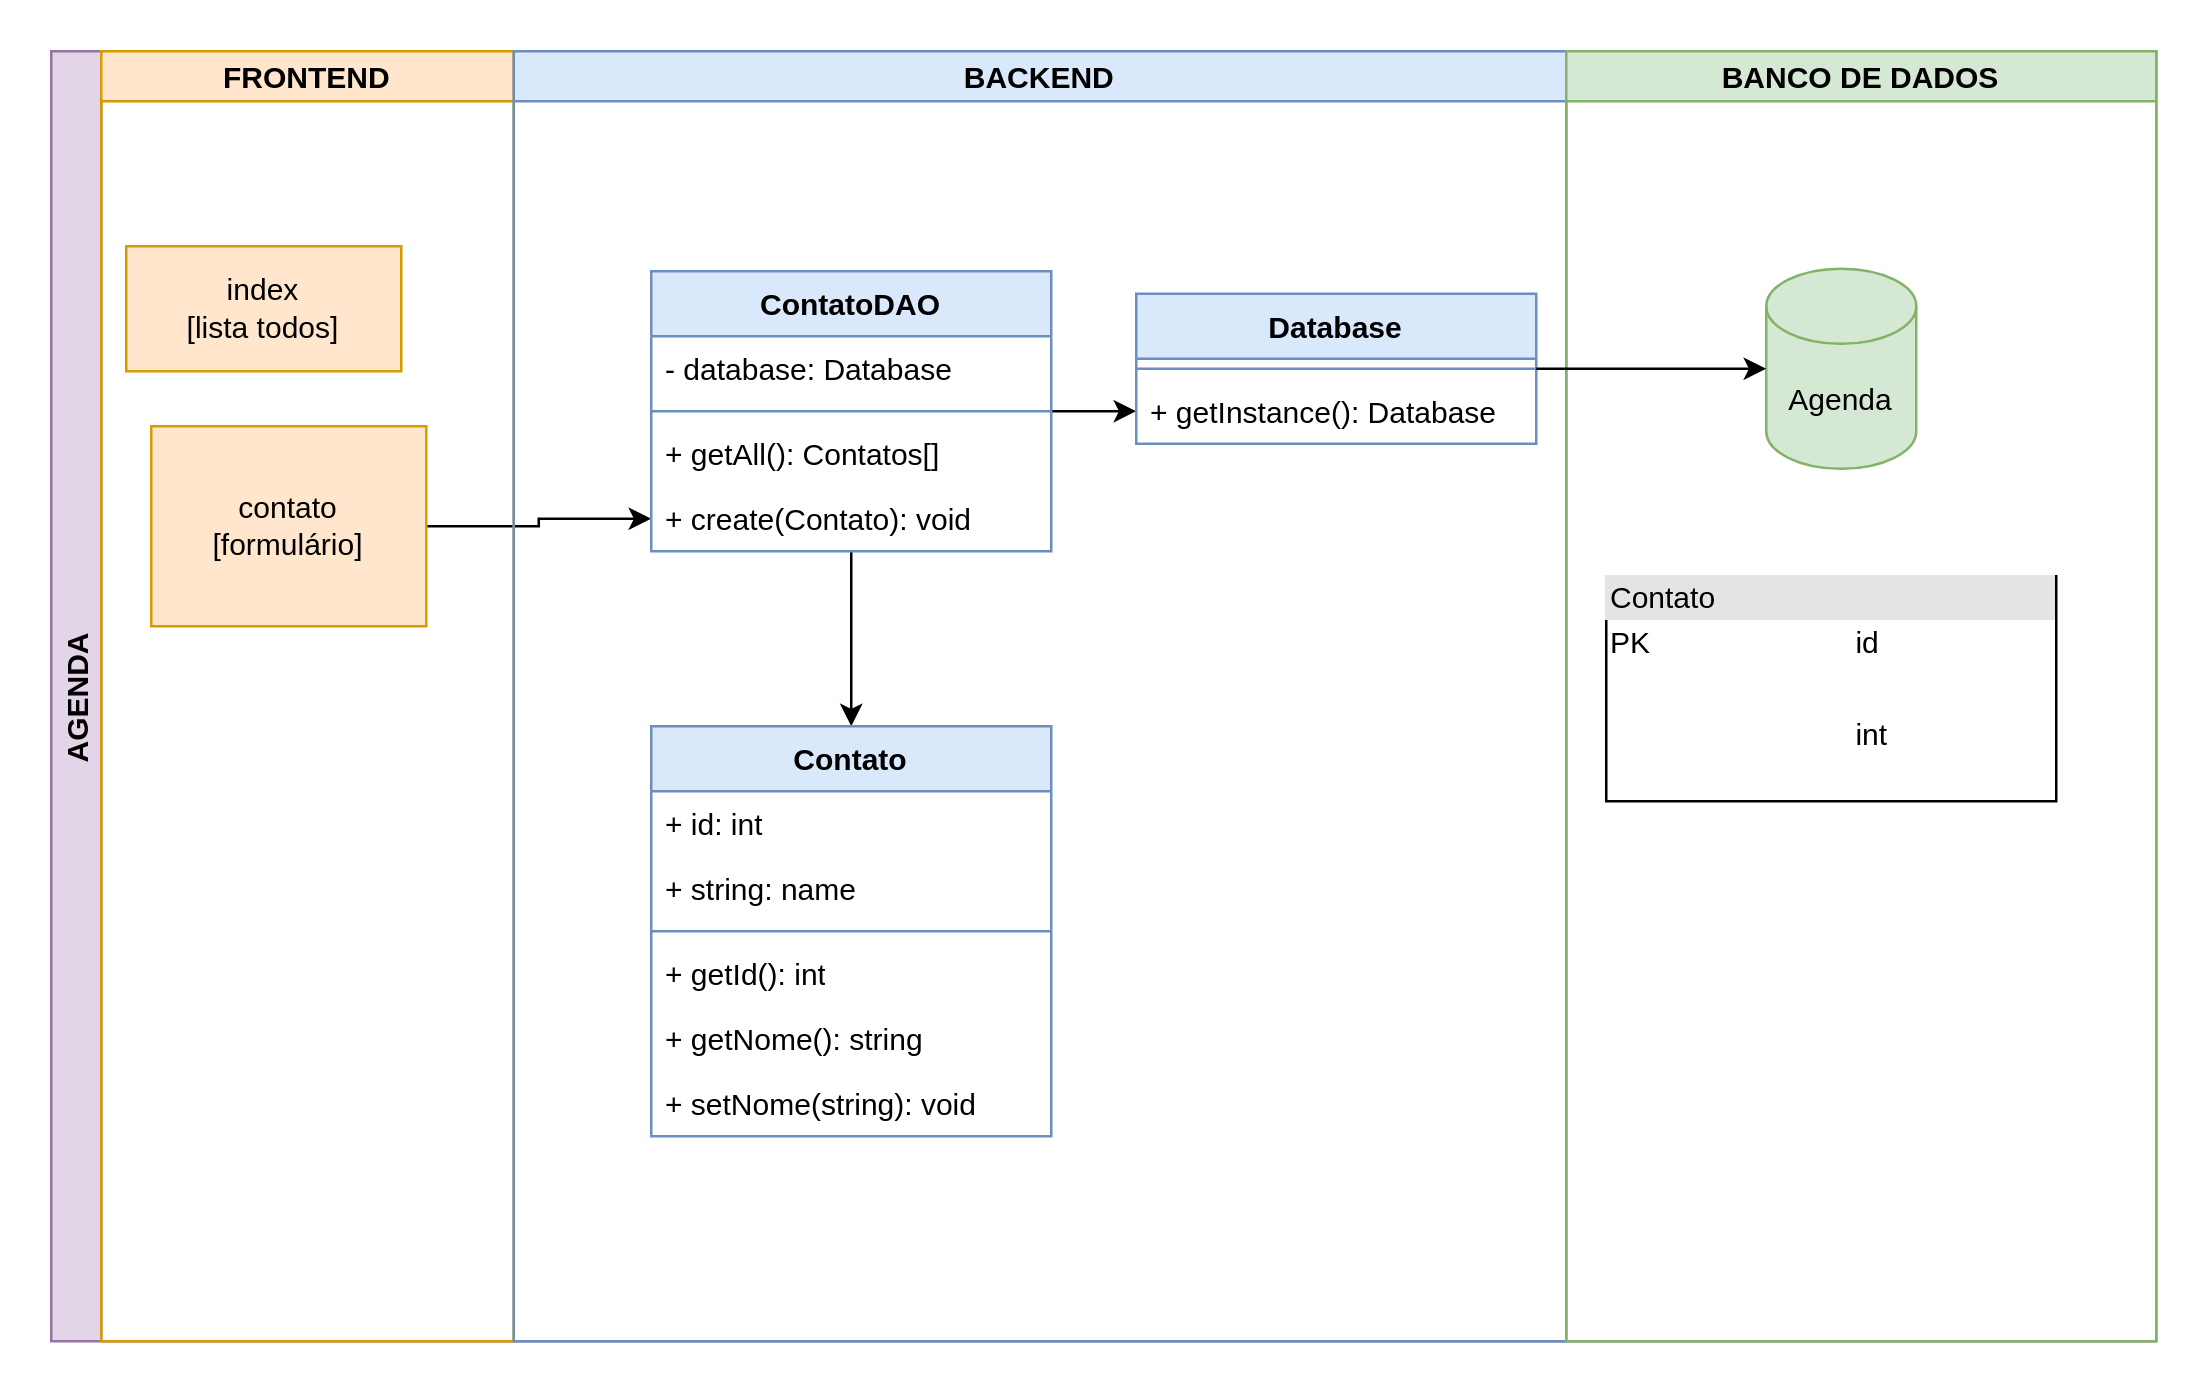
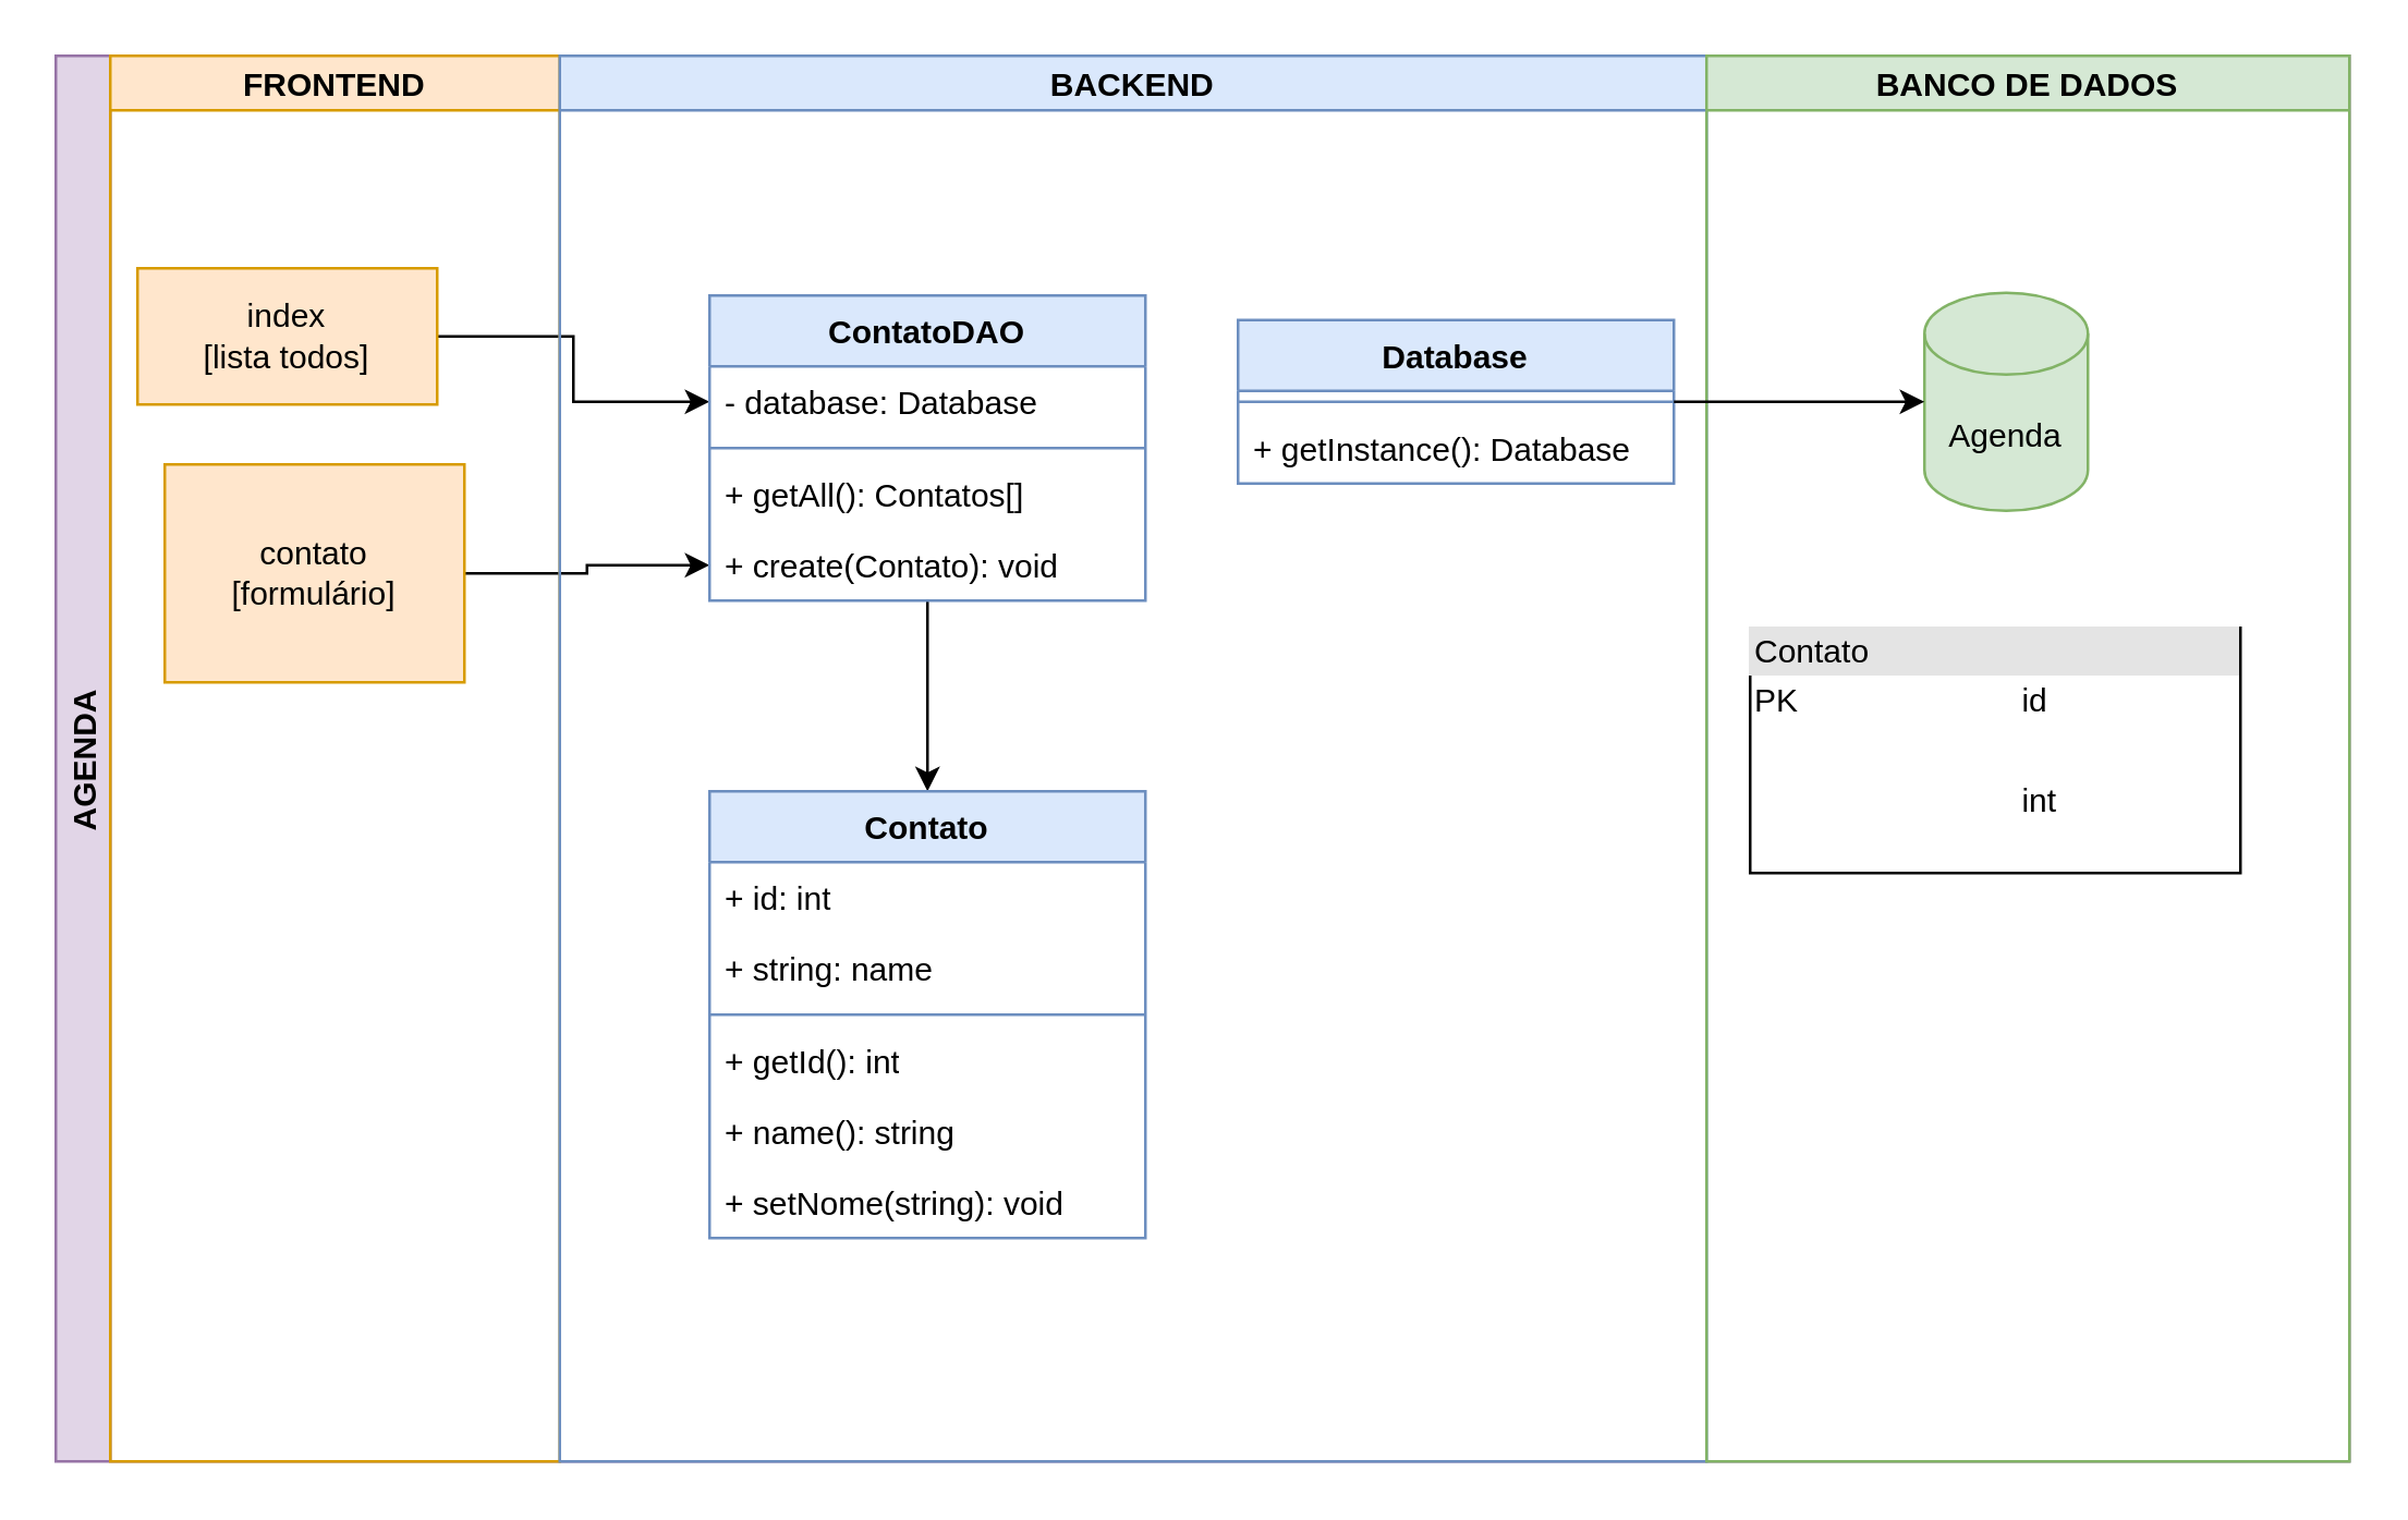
+ <mxCell id="2" style="edgeStyle=orthogonalEdgeStyle;rounded=0;orthogonalLoop=1;jettySize=auto;html=1;entryX=0;entryY=0.5;entryDx=0;entryDy=0;" parent="1" source="3" target="9" edge="1"><mxGeometry relative="1" as="geometry" /></mxCell>
- <mxCell id="7" style="edgeStyle=orthogonalEdgeStyle;rounded=0;orthogonalLoop=1;jettySize=auto;html=1;entryX=0;entryY=0.5;entryDx=0;entryDy=0;" parent="1" source="8" target="25" edge="1"><mxGeometry relative="1" as="geometry" /></mxCell>
- <mxCell id="18" value="+ getNome(): string" style="text;strokeColor=none;fillColor=none;align=left;verticalAlign=top;spacingLeft=4;spacingRight=4;overflow=hidden;rotatable=0;points=[[0,0.5],[1,0.5]];portConstraint=eastwest;whiteSpace=wrap;html=1;" parent="13" vertex="1"><mxGeometry y="112" width="160" height="26" as="geometry" /></mxCell>
+ <mxCell id="18" value="+ name(): string" style="text;strokeColor=none;fillColor=none;align=left;verticalAlign=top;spacingLeft=4;spacingRight=4;overflow=hidden;rotatable=0;points=[[0,0.5],[1,0.5]];portConstraint=eastwest;whiteSpace=wrap;html=1;" parent="13" vertex="1"><mxGeometry y="112" width="160" height="26" as="geometry" /></mxCell>
